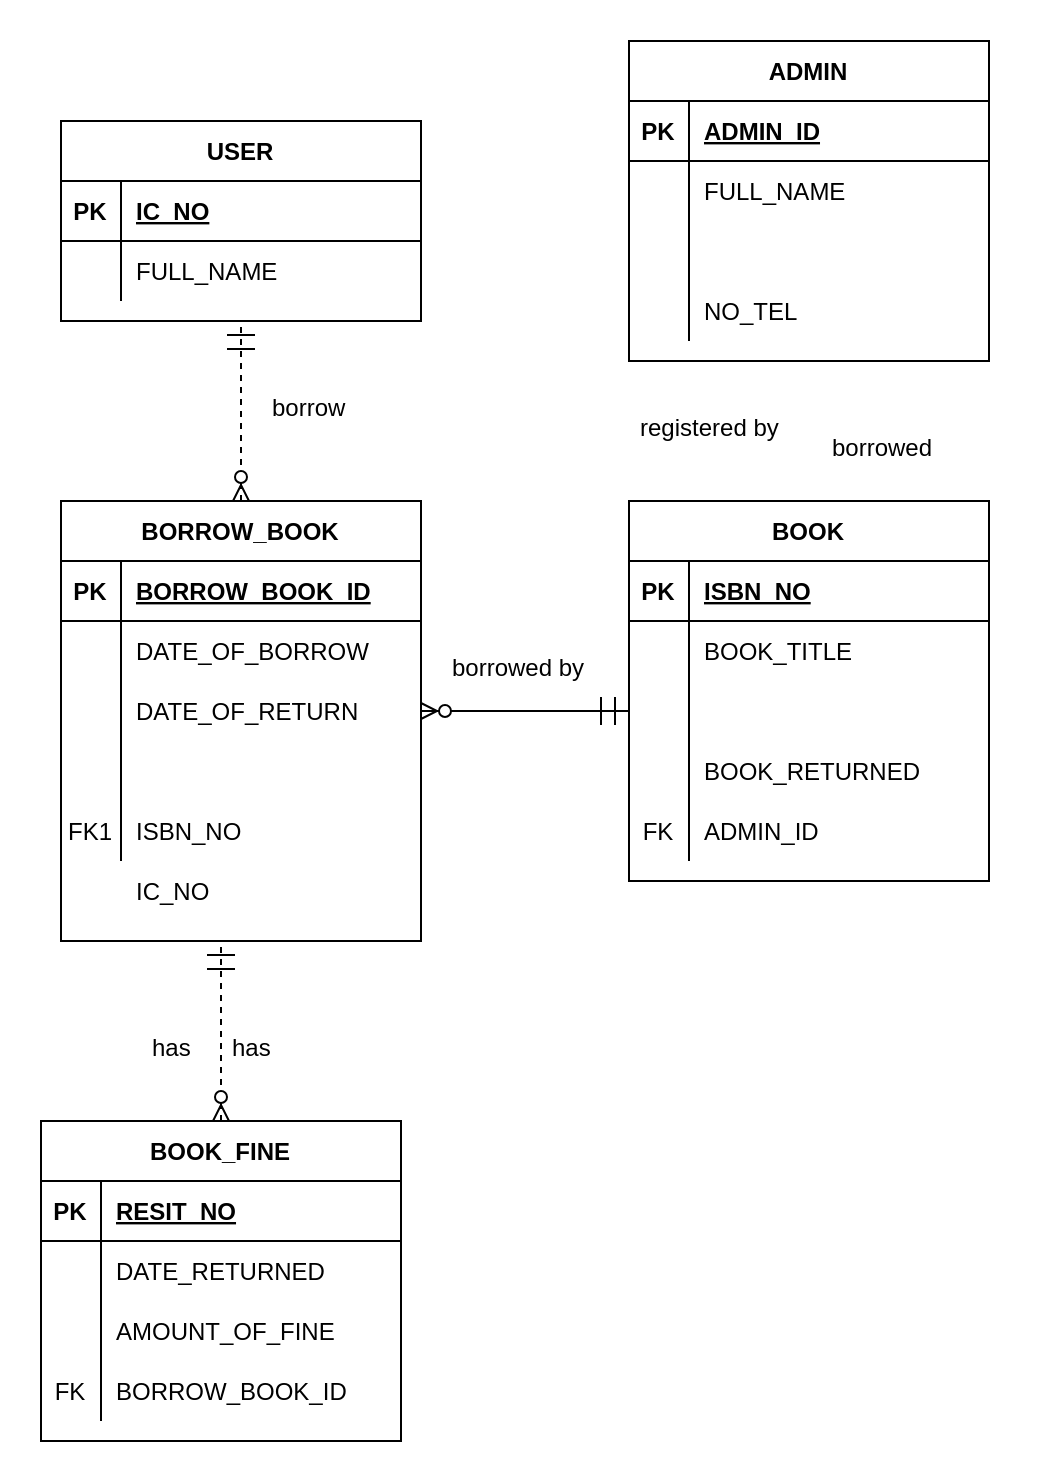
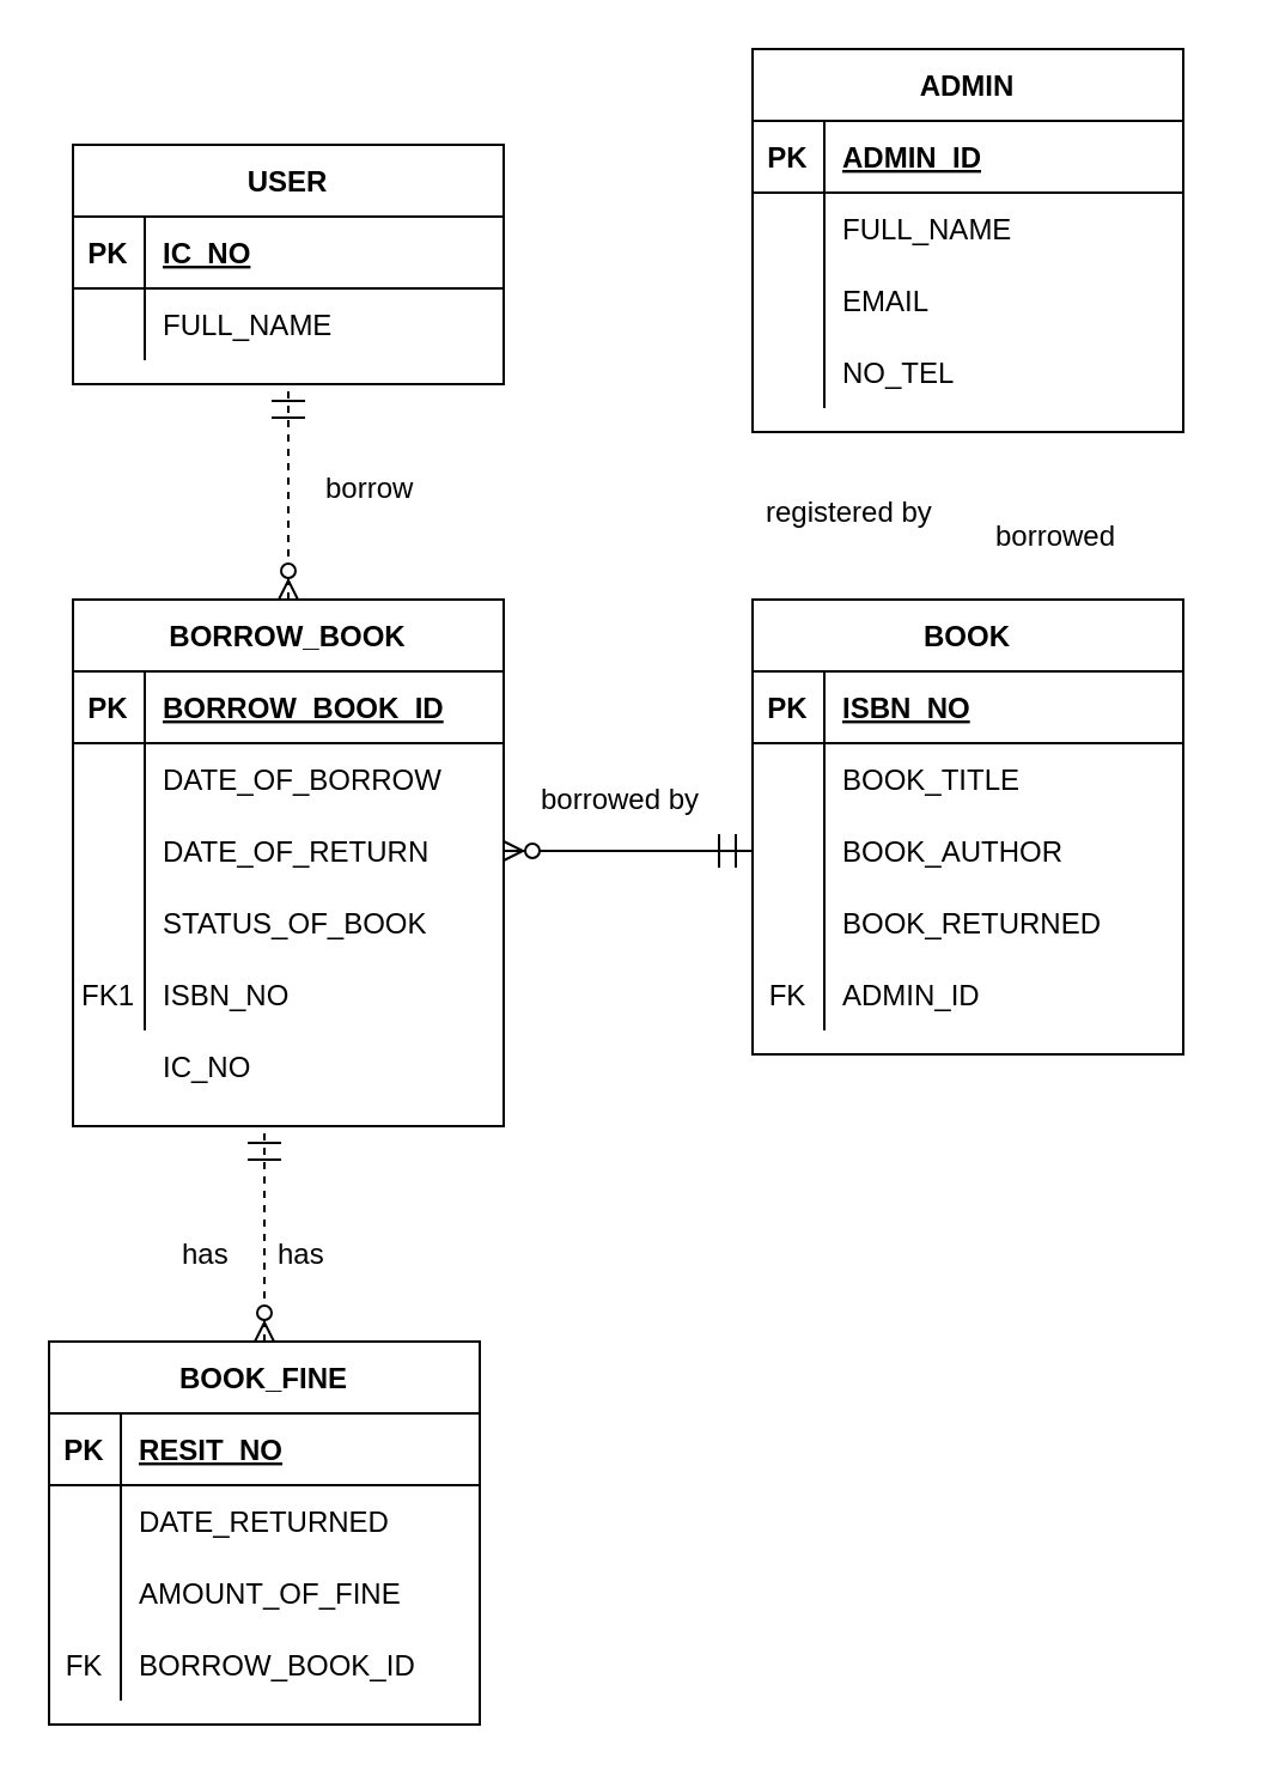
+ <mxCell id="18" value="EMAIL" style="shape=partialRectangle;connectable=0;fillColor=none;top=0;left=0;bottom=0;right=0;align=left;spacingLeft=6;overflow=hidden;" vertex="1" parent="16"><mxGeometry x="30" width="150" height="30" as="geometry" /></mxCell>
+ <mxCell id="49" value="BOOK_AUTHOR" style="shape=partialRectangle;connectable=0;fillColor=none;top=0;left=0;bottom=0;right=0;align=left;spacingLeft=6;overflow=hidden;" vertex="1" parent="47"><mxGeometry x="30" width="150" height="30" as="geometry" /></mxCell>
+ <mxCell id="34" value="STATUS_OF_BOOK" style="shape=partialRectangle;connectable=0;fillColor=none;top=0;left=0;bottom=0;right=0;align=left;spacingLeft=6;overflow=hidden;" vertex="1" parent="32"><mxGeometry x="30" width="150" height="30" as="geometry" /></mxCell>
